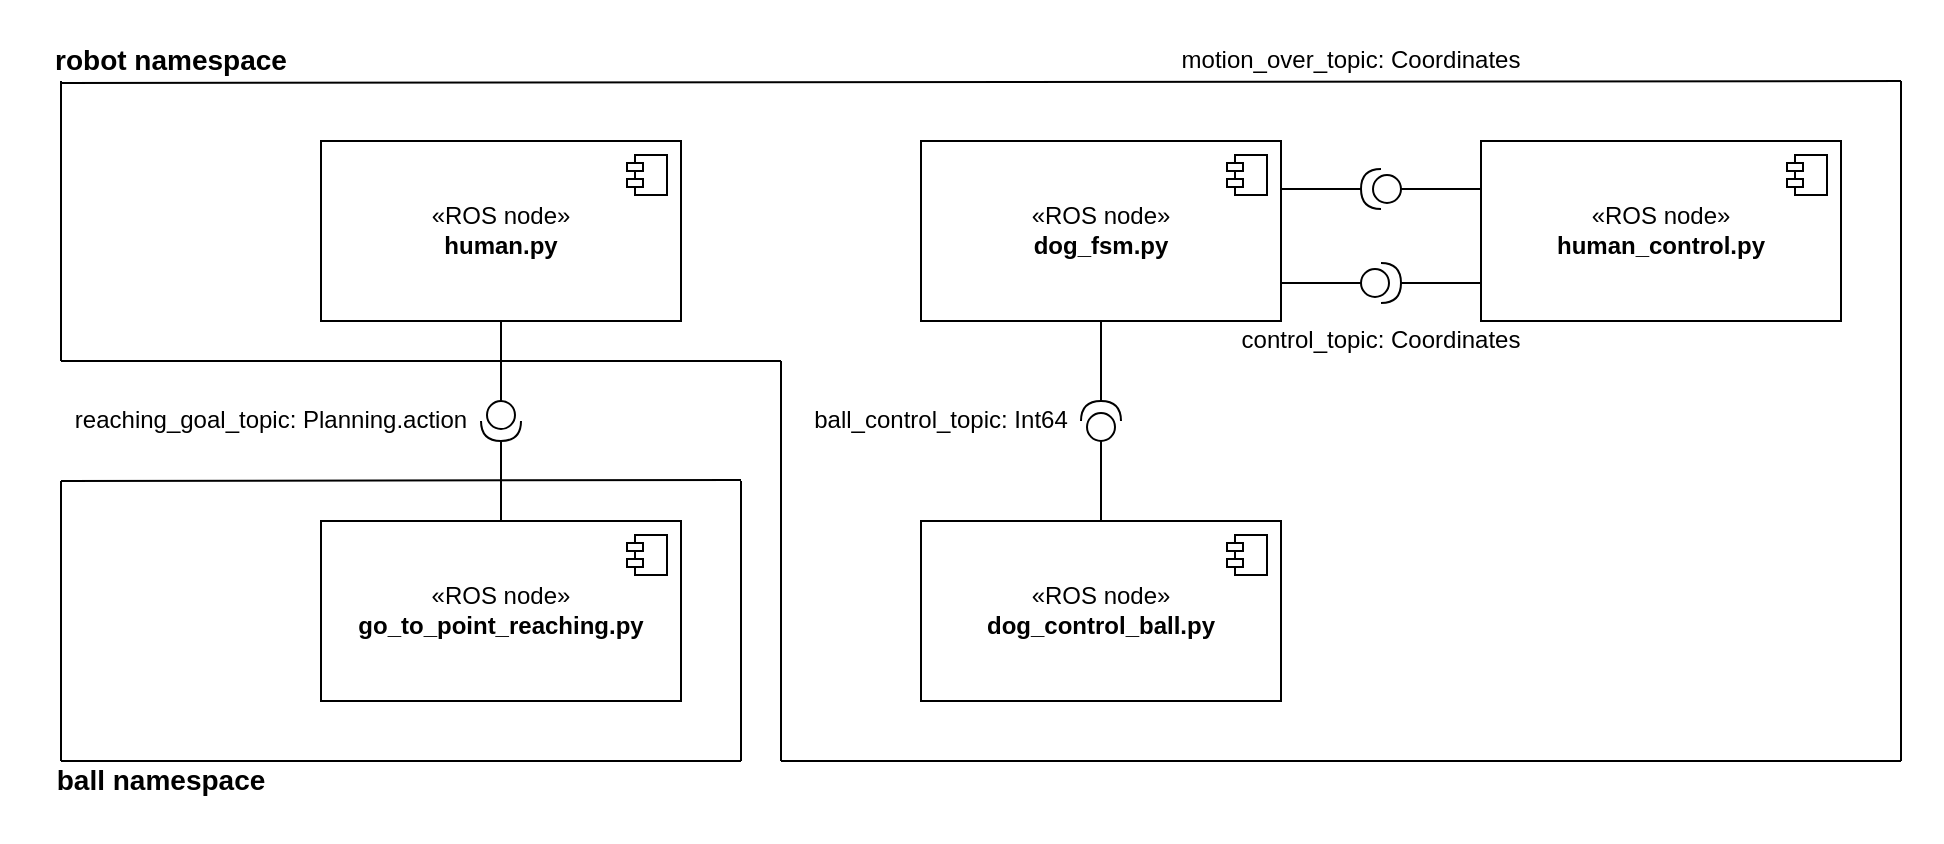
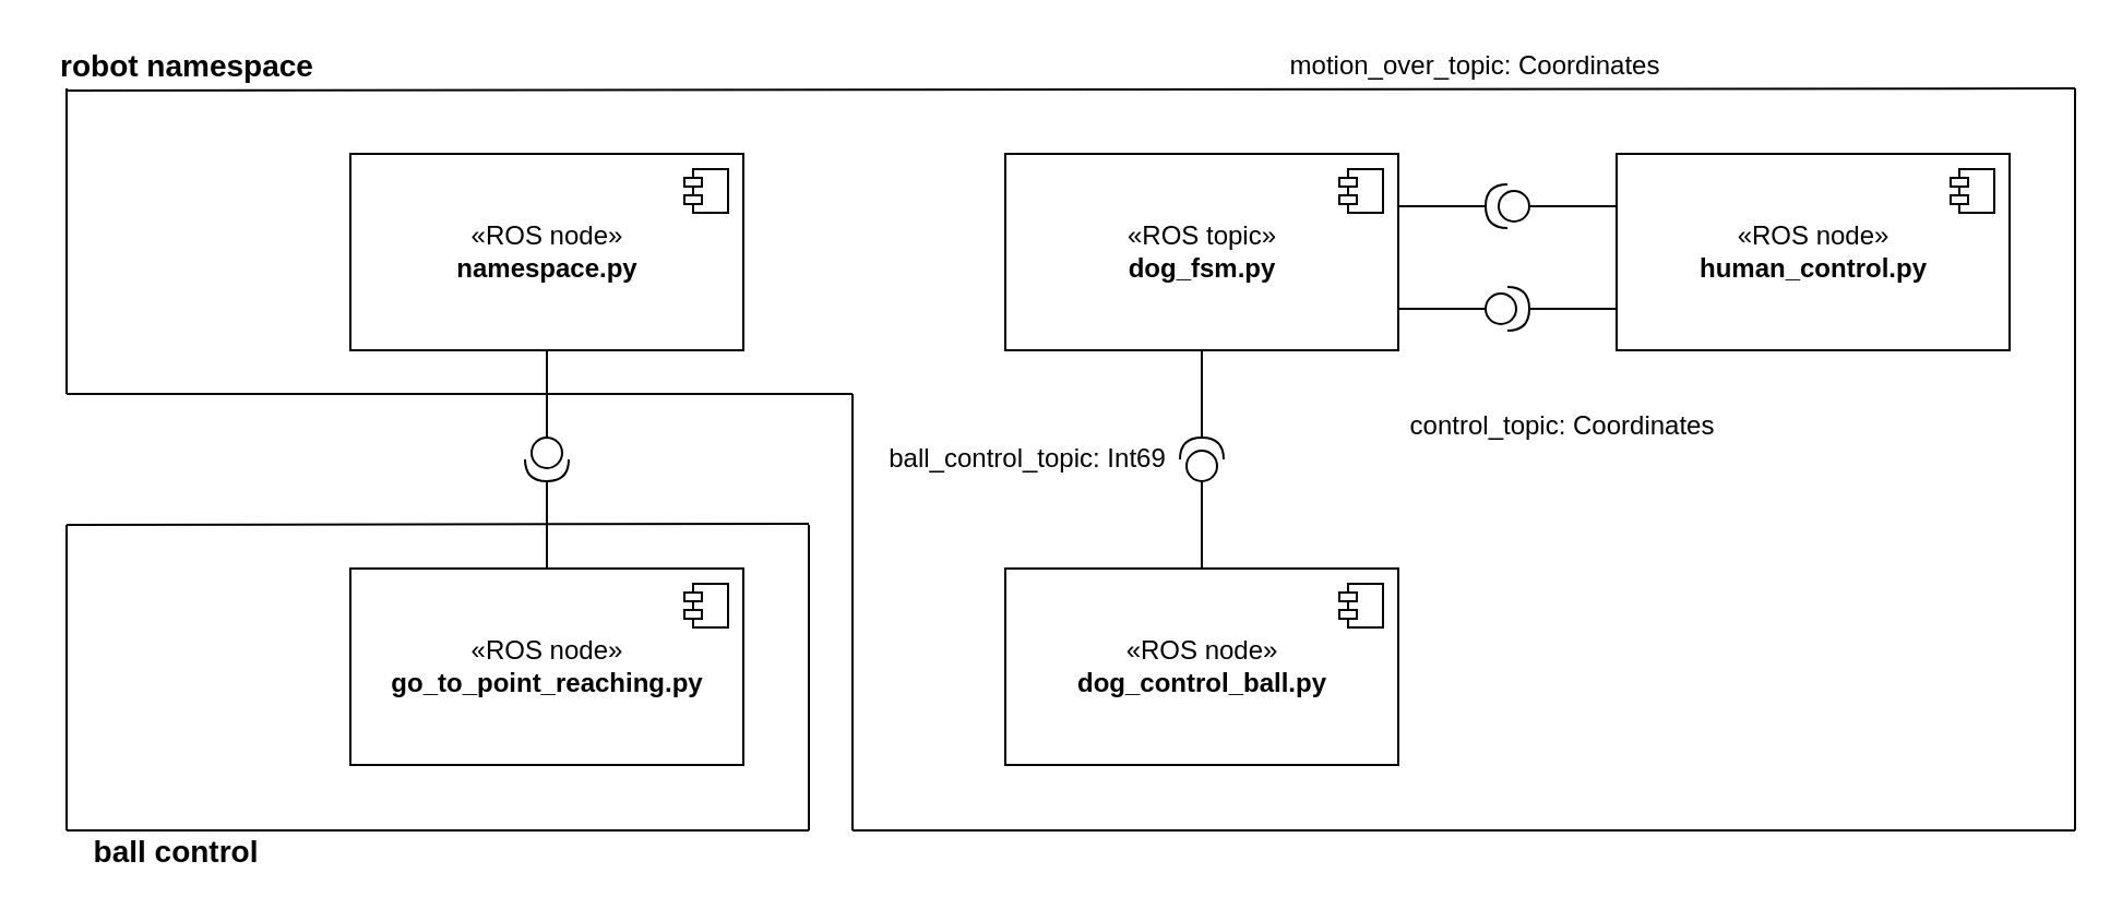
- <mxCell id="2" value="«ROS node»&lt;br&gt;&lt;b&gt;human.py&lt;/b&gt;" style="html=1;dropTarget=0;" parent="1" vertex="1"><mxGeometry x="160" y="70" width="180" height="90" as="geometry" /></mxCell>
+ <mxCell id="2" value="«ROS node»&lt;br&gt;&lt;b&gt;namespace.py&lt;/b&gt;" style="html=1;dropTarget=0;" parent="1" vertex="1"><mxGeometry x="160" y="70" width="180" height="90" as="geometry" /></mxCell>
- <mxCell id="4" value="«ROS node»&lt;br&gt;&lt;b&gt;dog_fsm.py&lt;/b&gt;" style="html=1;dropTarget=0;" parent="1" vertex="1"><mxGeometry x="460" y="70" width="180" height="90" as="geometry" /></mxCell>
+ <mxCell id="4" value="«ROS topic»&lt;br&gt;&lt;b&gt;dog_fsm.py&lt;/b&gt;" style="html=1;dropTarget=0;" parent="1" vertex="1"><mxGeometry x="460" y="70" width="180" height="90" as="geometry" /></mxCell>
- <mxCell id="11" value="control_topic: Coordinates" style="text;html=1;align=center;verticalAlign=middle;resizable=0;points=[];autosize=1;" parent="1" vertex="1"><mxGeometry x="615" y="160" width="150" height="20" as="geometry" /></mxCell>
+ <mxCell id="11" value="control_topic: Coordinates" style="text;html=1;align=center;verticalAlign=middle;resizable=0;points=[];autosize=1;" parent="1" vertex="1"><mxGeometry x="640" y="185" width="150" height="20" as="geometry" /></mxCell>
- <mxCell id="10" value="reaching_goal_topic: Planning.action" style="text;html=1;align=center;verticalAlign=middle;resizable=0;points=[];autosize=1;" parent="1" vertex="1"><mxGeometry x="30" y="200" width="210" height="20" as="geometry" /></mxCell>
- <mxCell id="27" value="ball_control_topic: Int64" style="text;html=1;align=center;verticalAlign=middle;resizable=0;points=[];autosize=1;" parent="1" vertex="1"><mxGeometry x="400" y="200" width="140" height="20" as="geometry" /></mxCell>
+ <mxCell id="27" value="ball_control_topic: Int69" style="text;html=1;align=center;verticalAlign=middle;resizable=0;points=[];autosize=1;" parent="1" vertex="1"><mxGeometry x="400" y="200" width="140" height="20" as="geometry" /></mxCell>
- <mxCell id="35" value="&lt;b&gt;&lt;font style=&quot;font-size: 14px&quot;&gt;ball namespace&lt;/font&gt;&lt;/b&gt;" style="text;html=1;align=center;verticalAlign=middle;resizable=0;points=[];autosize=1;" parent="1" vertex="1"><mxGeometry x="20" y="380" width="120" height="20" as="geometry" /></mxCell>
+ <mxCell id="35" value="&lt;b&gt;&lt;font style=&quot;font-size: 14px&quot;&gt;ball control&lt;/font&gt;&lt;/b&gt;" style="text;html=1;align=center;verticalAlign=middle;resizable=0;points=[];autosize=1;" parent="1" vertex="1"><mxGeometry x="20" y="380" width="120" height="20" as="geometry" /></mxCell>
